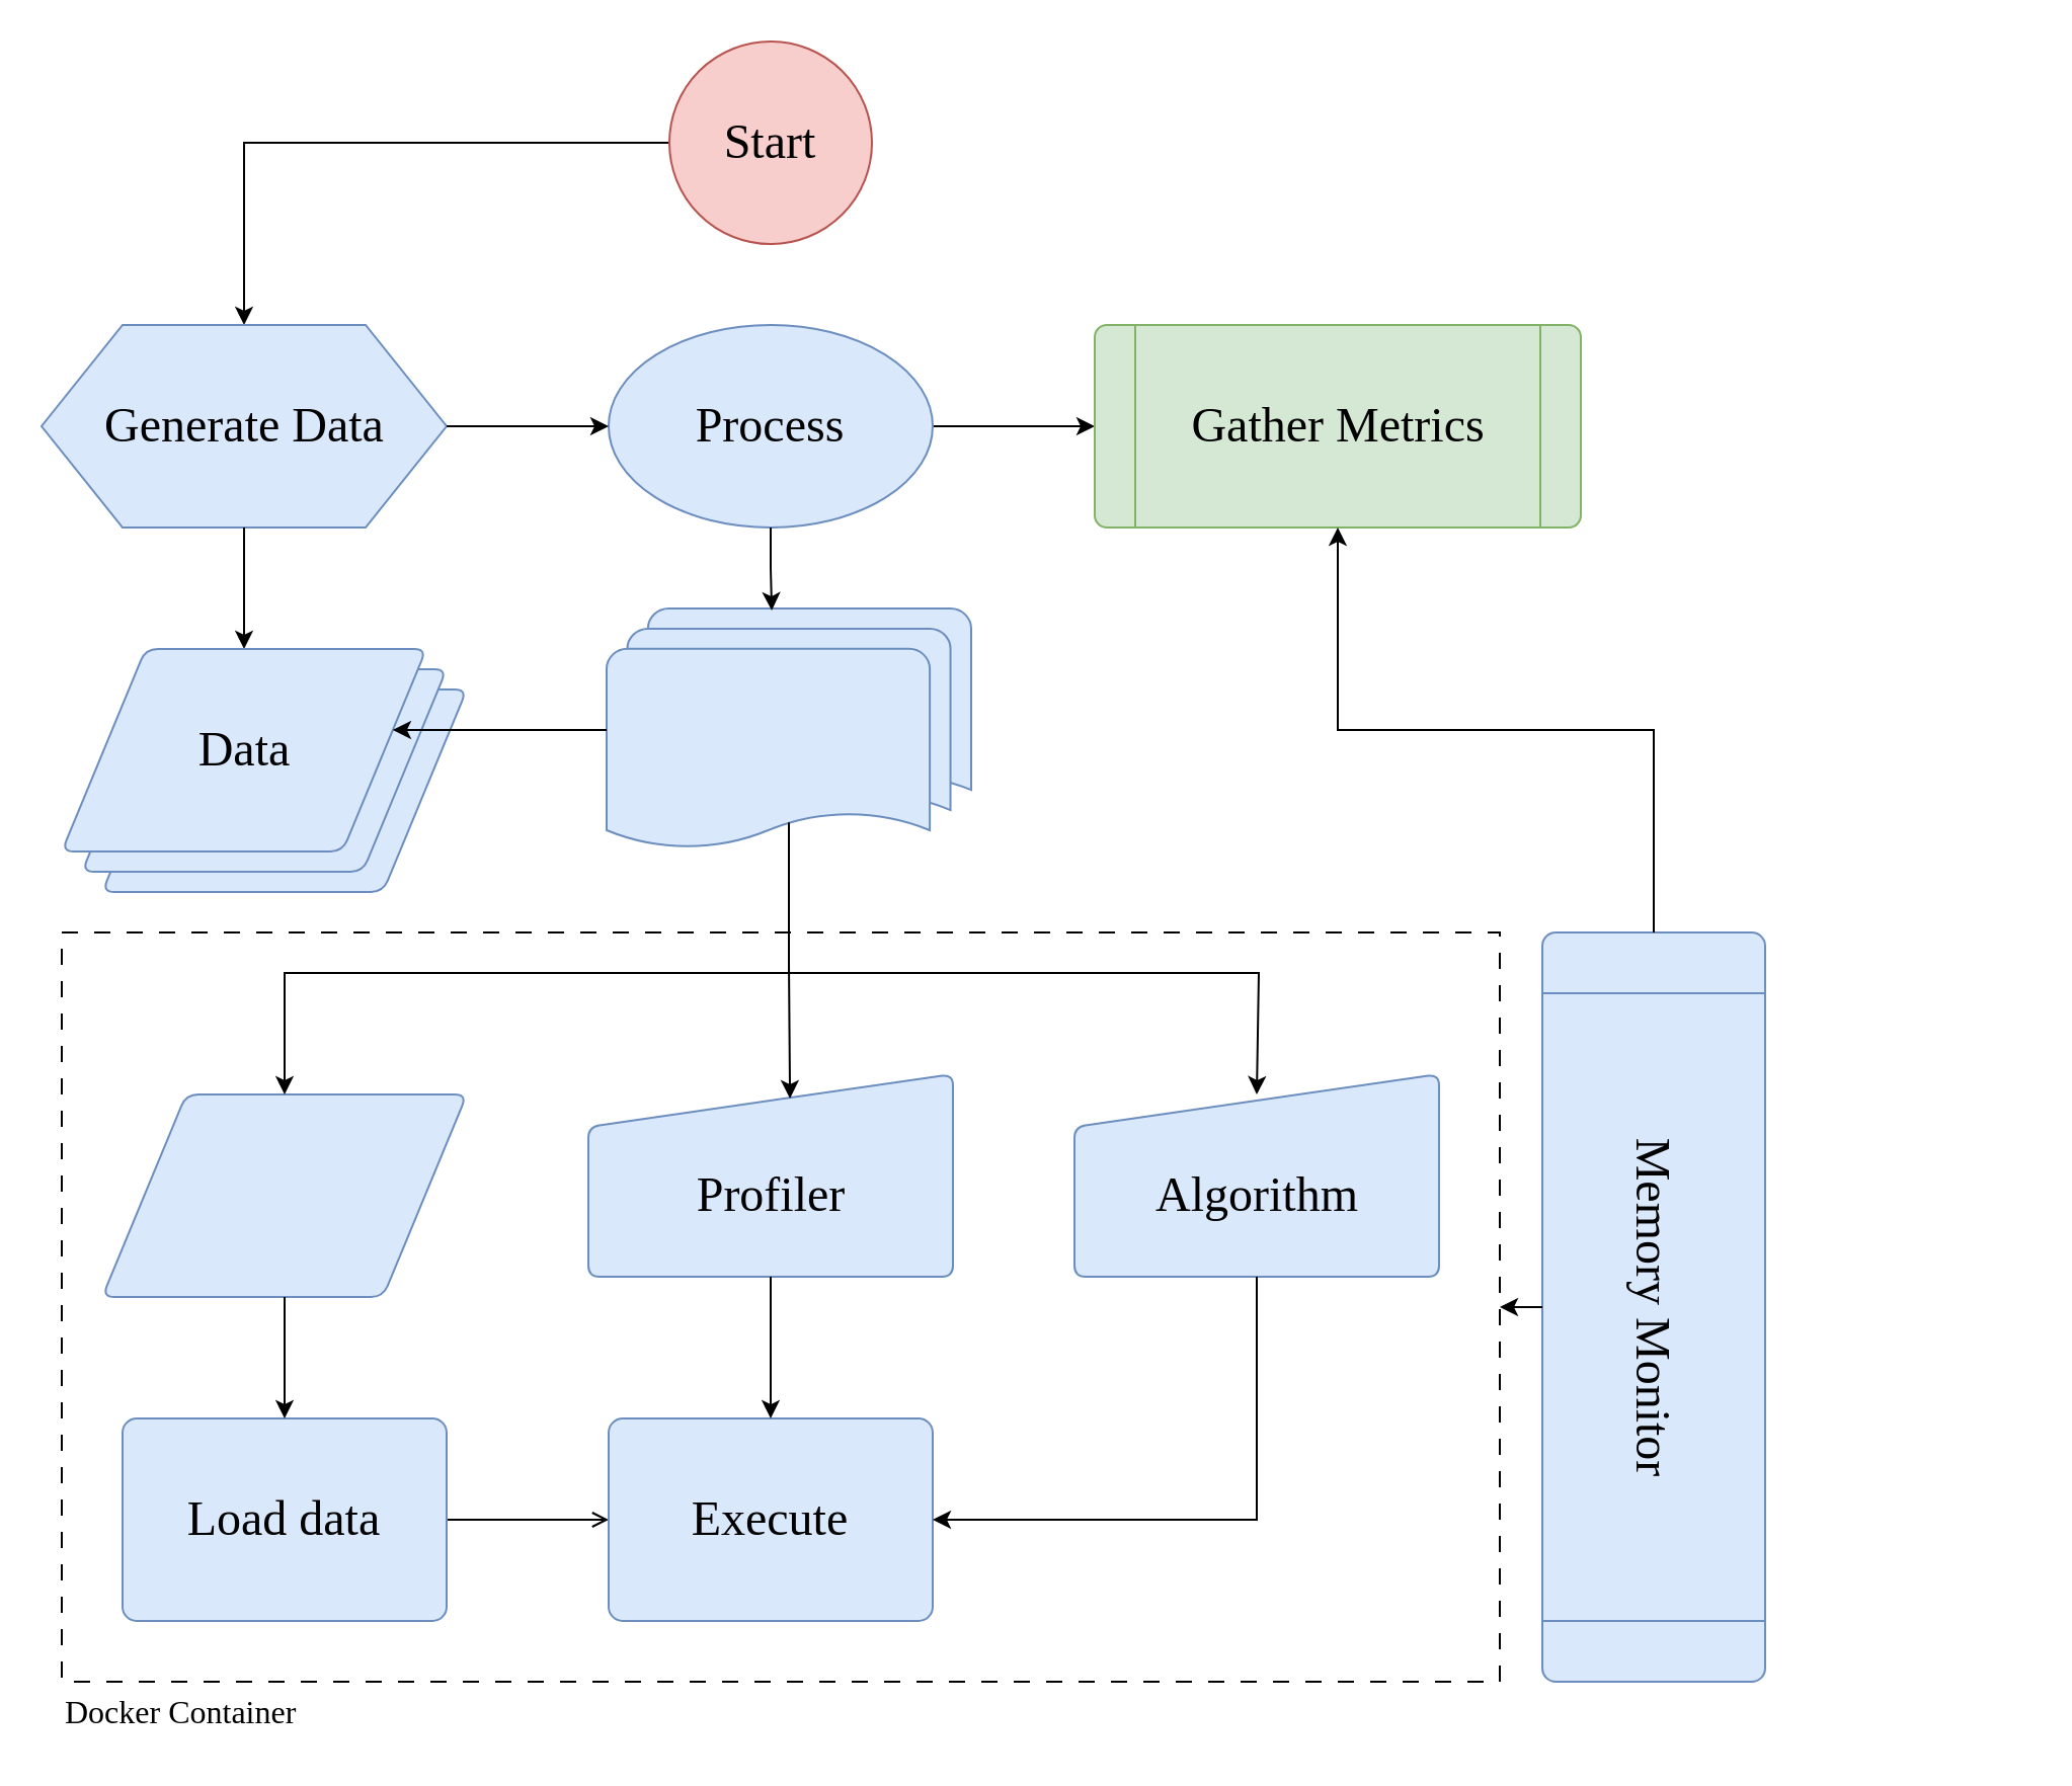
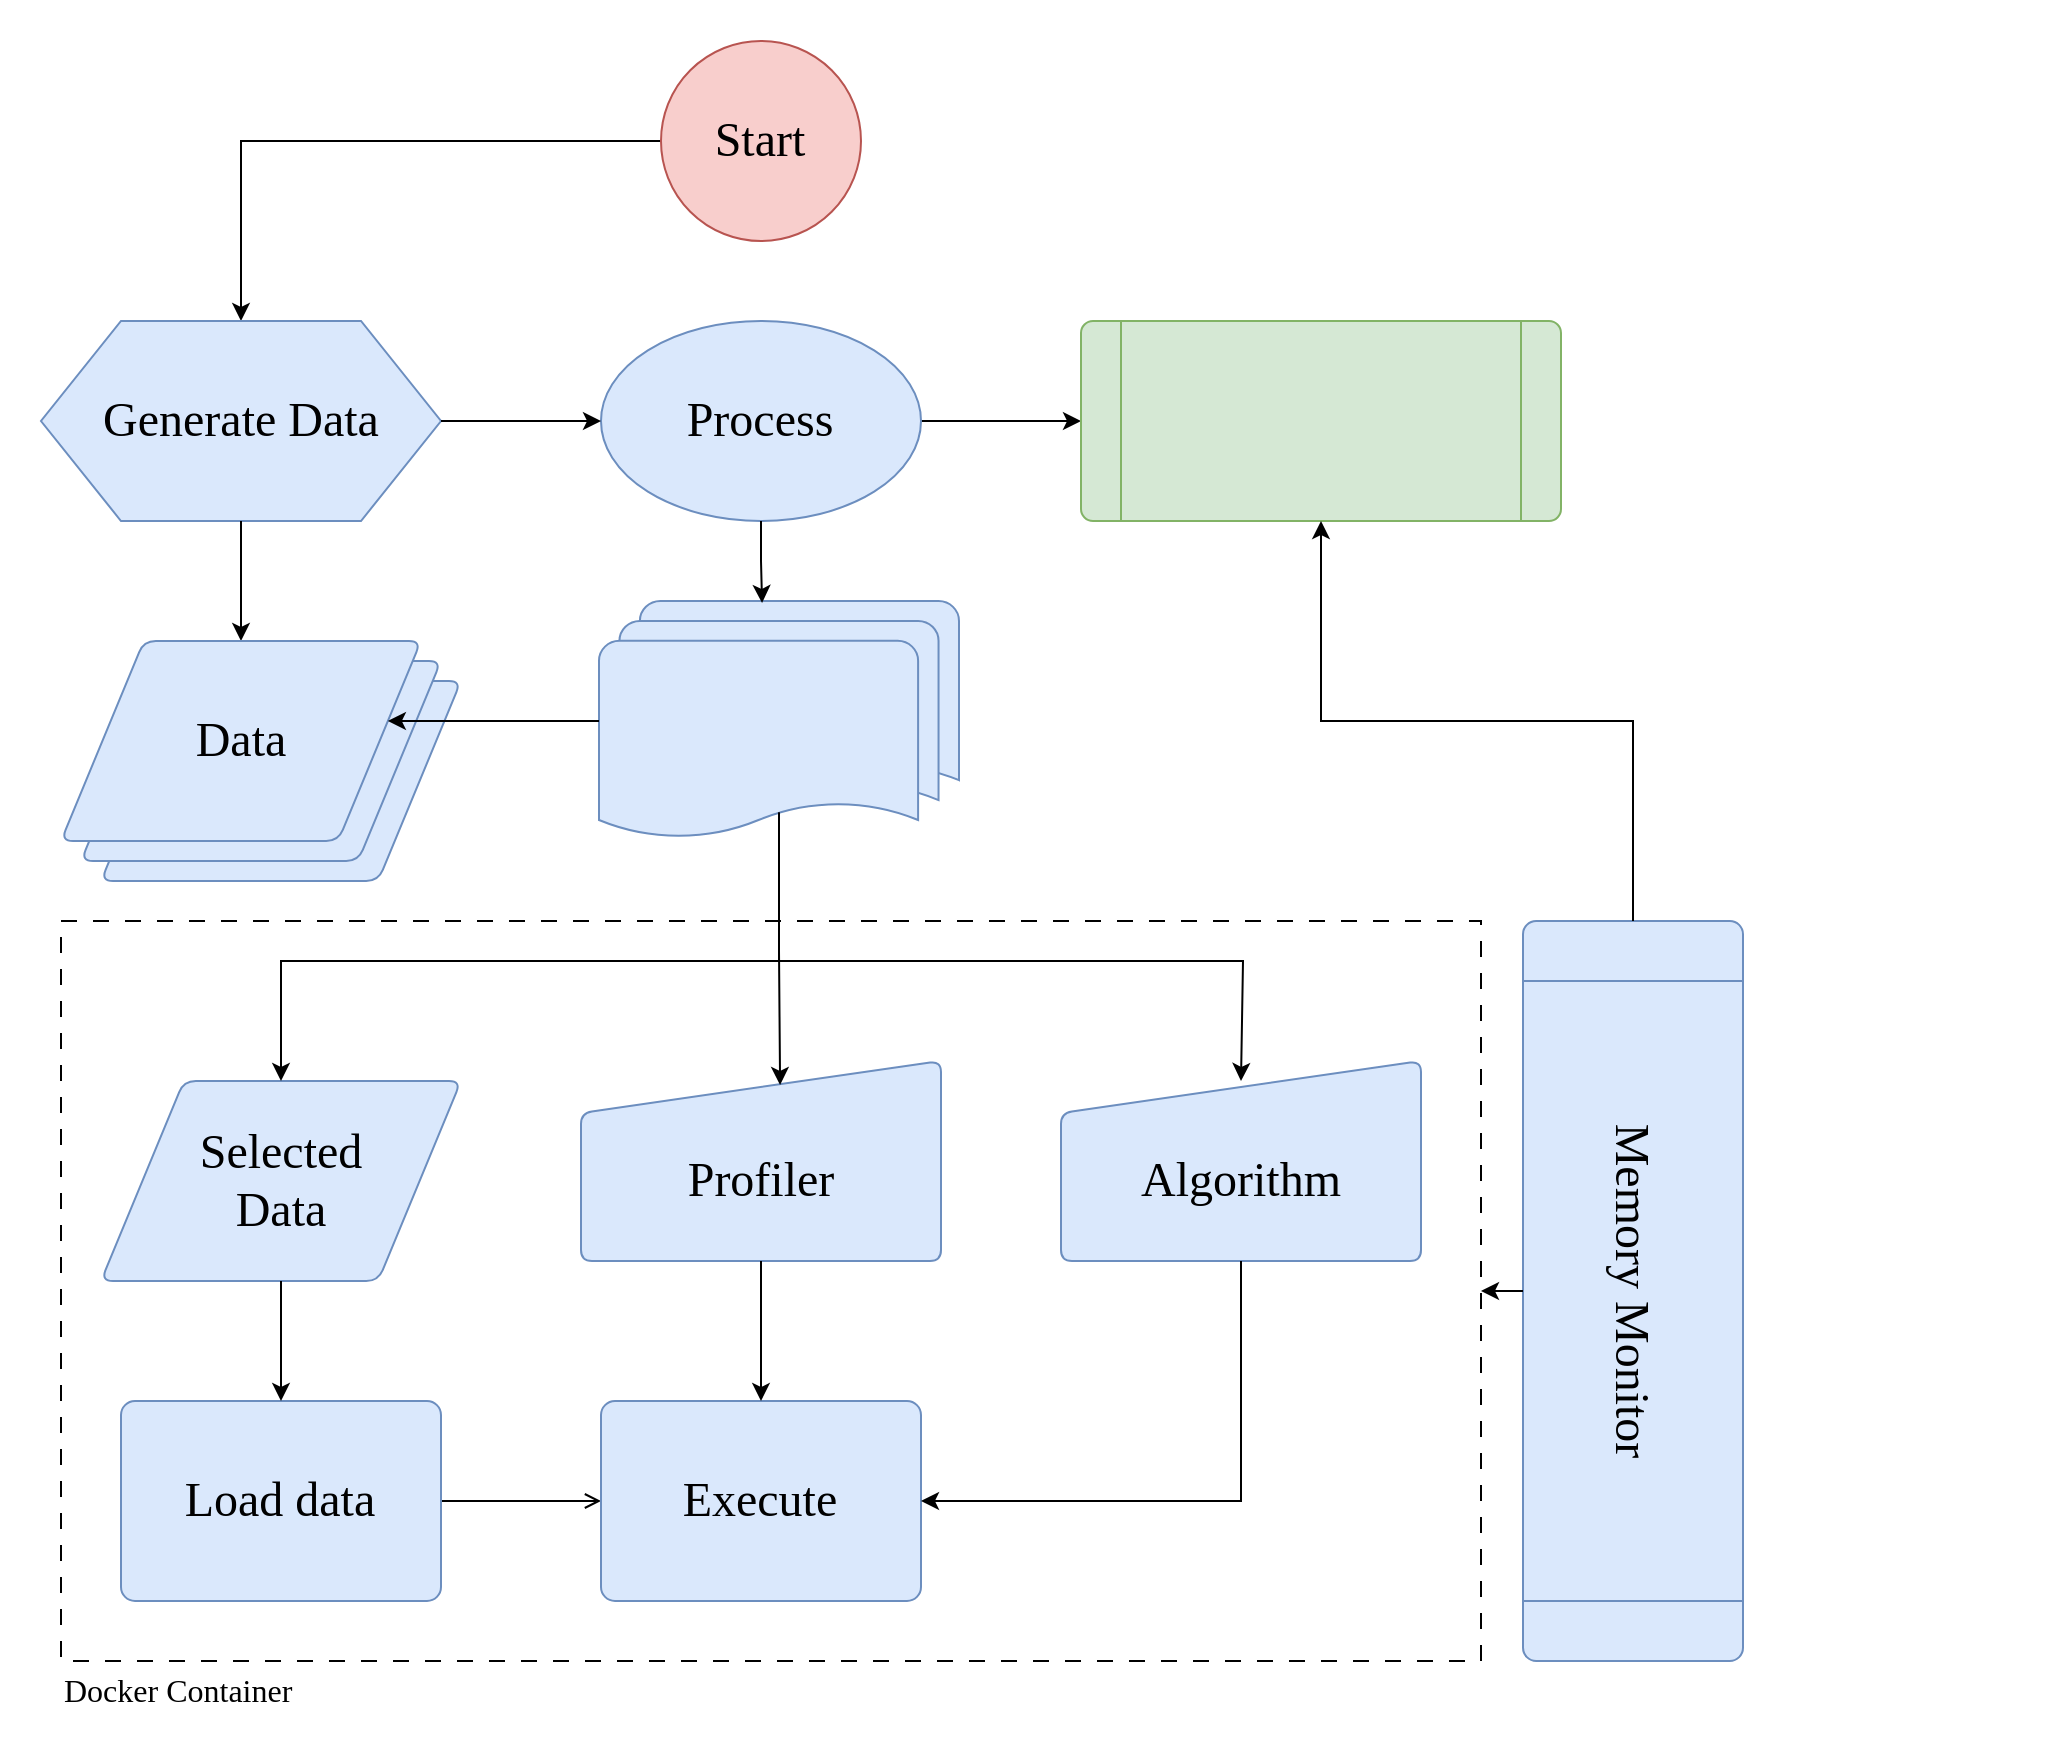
- <mxCell id="12" value="&lt;font style=&quot;font-size: 24px;&quot; face=&quot;Times New Roman&quot;&gt;Gather Metrics&lt;/font&gt;" style="text;html=1;align=center;verticalAlign=middle;resizable=0;points=[];autosize=1;" vertex="1" parent="10"><mxGeometry x="35" y="30" width="170" height="40" as="geometry" /></mxCell>
+ <mxCell id="26" value="&lt;font style=&quot;font-size: 24px;&quot; face=&quot;Times New Roman&quot;&gt;Selected&lt;/font&gt;&lt;div&gt;&lt;font style=&quot;font-size: 24px;&quot; face=&quot;Times New Roman&quot;&gt;Data&lt;/font&gt;&lt;/div&gt;" style="text;html=1;align=center;verticalAlign=middle;resizable=0;points=[];autosize=1;" vertex="1" parent="24"><mxGeometry x="40" y="15" width="100" height="70" as="geometry" /></mxCell>
